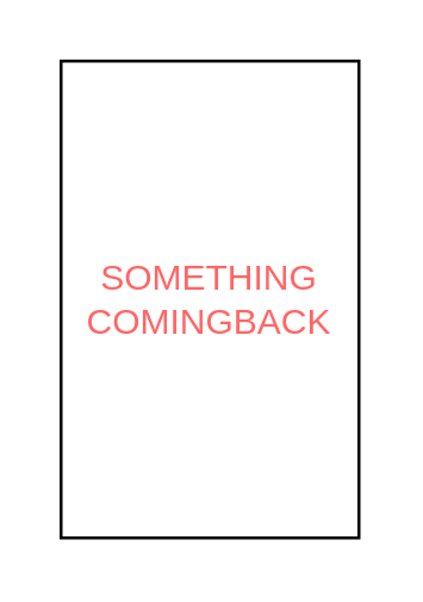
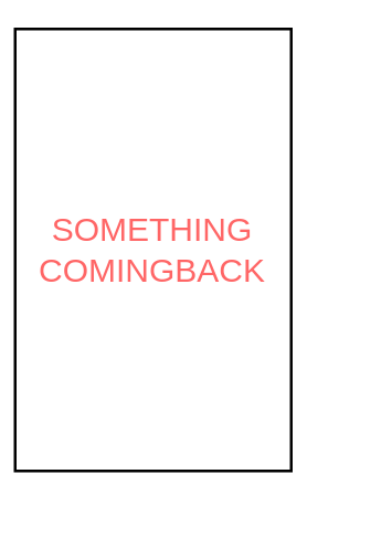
- <mxCell id="2" value="&lt;font color=&quot;#ff6666&quot;&gt;SOMETHING COMINGBACK&lt;/font&gt;" style="shape=dataStorage;whiteSpace=wrap;html=1;fixedSize=1;size=0;gradientColor=none;" vertex="1" parent="1"><mxGeometry x="20" y="20" width="100" height="160" as="geometry" /></mxCell>
+ <mxCell id="2" value="&lt;font color=&quot;#ff6666&quot;&gt;SOMETHING COMINGBACK&lt;/font&gt;" style="shape=dataStorage;whiteSpace=wrap;html=1;fixedSize=1;size=0;gradientColor=none;" vertex="1" parent="1"><mxGeometry x="5" y="10" width="100" height="160" as="geometry" /></mxCell>
